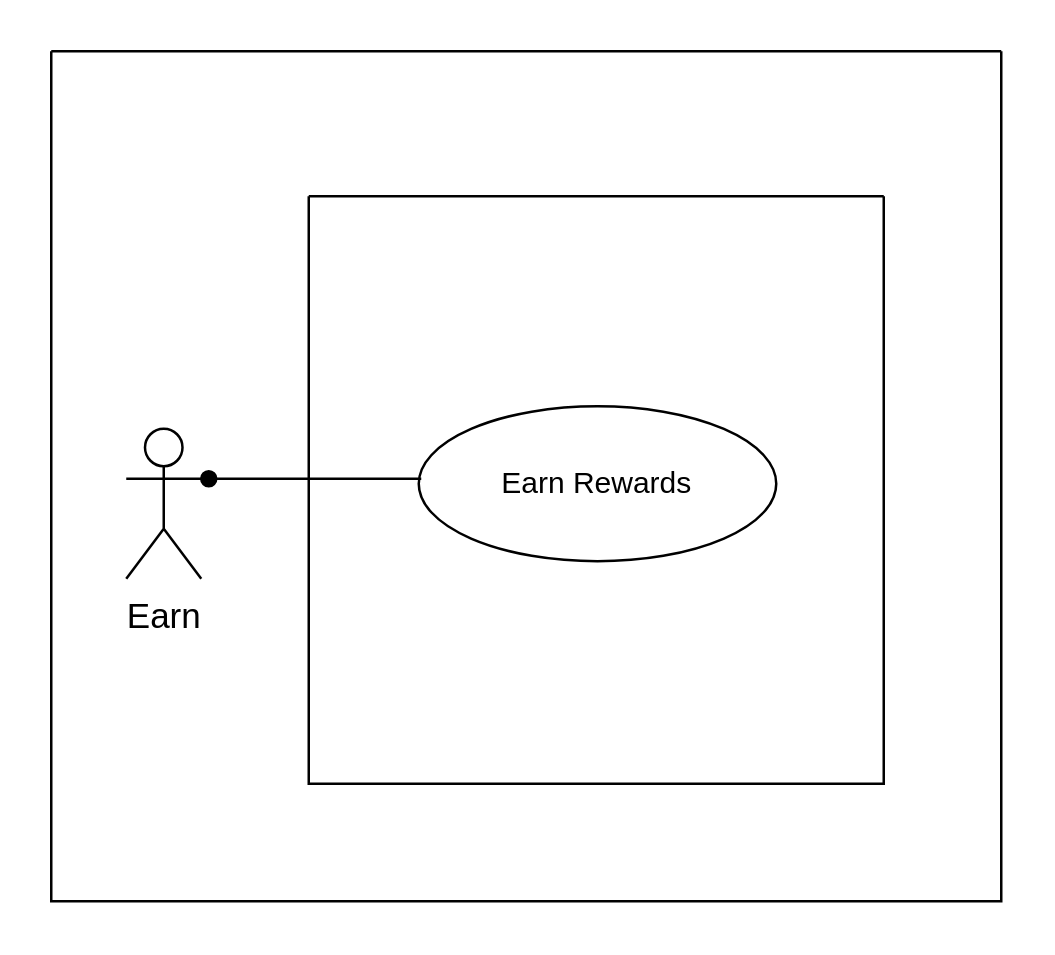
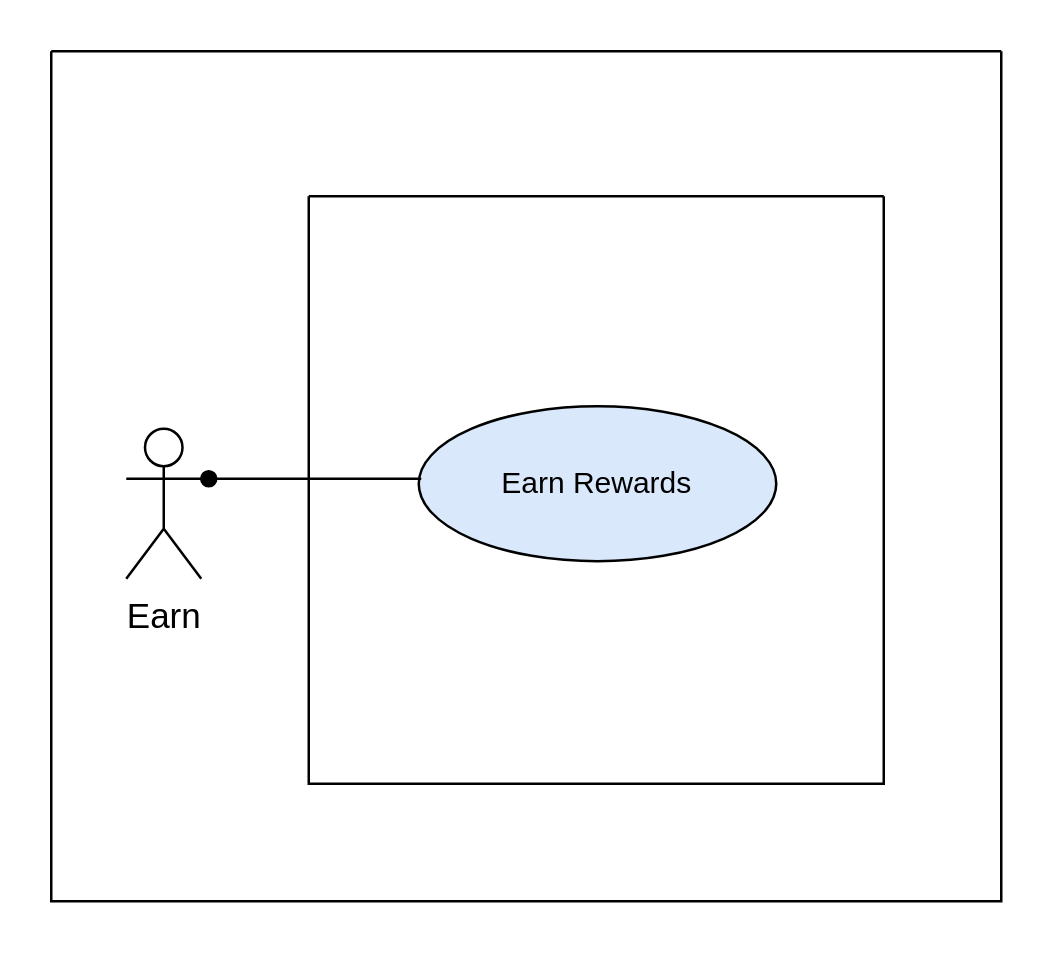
- <mxCell id="5" value="Earn Rewards" style="ellipse;whiteSpace=wrap;html=1;" vertex="1" parent="1"><mxGeometry x="167" y="162" width="143" height="62" as="geometry" /></mxCell>
+ <mxCell id="5" value="Earn Rewards" style="ellipse;whiteSpace=wrap;html=1;fillColor=#dae8fc;" vertex="1" parent="1"><mxGeometry x="167" y="162" width="143" height="62" as="geometry" /></mxCell>
